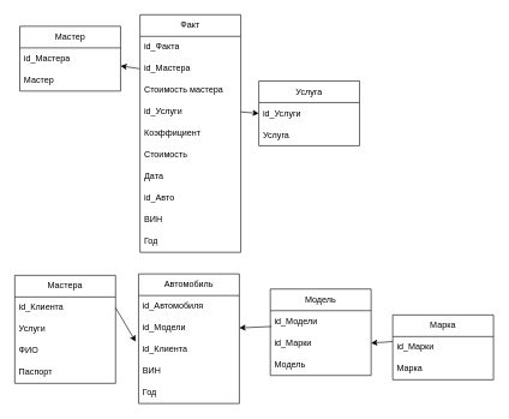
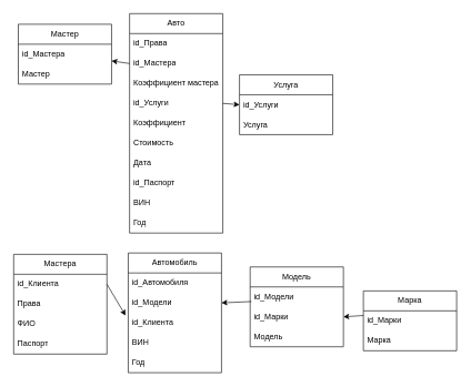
- <mxCell id="2" value="Факт" style="swimlane;fontStyle=0;childLayout=stackLayout;horizontal=1;startSize=30;horizontalStack=0;resizeParent=1;resizeParentMax=0;resizeLast=0;collapsible=1;marginBottom=0;whiteSpace=wrap;html=1;" parent="1" vertex="1"><mxGeometry x="194" y="20" width="140" height="330" as="geometry" /></mxCell>
+ <mxCell id="2" value="Авто" style="swimlane;fontStyle=0;childLayout=stackLayout;horizontal=1;startSize=30;horizontalStack=0;resizeParent=1;resizeParentMax=0;resizeLast=0;collapsible=1;marginBottom=0;whiteSpace=wrap;html=1;" parent="1" vertex="1"><mxGeometry x="194" y="20" width="140" height="330" as="geometry" /></mxCell>
- <mxCell id="3" value="id_Факта" style="text;strokeColor=none;fillColor=none;align=left;verticalAlign=middle;spacingLeft=4;spacingRight=4;overflow=hidden;points=[[0,0.5],[1,0.5]];portConstraint=eastwest;rotatable=0;whiteSpace=wrap;html=1;" parent="2" vertex="1"><mxGeometry y="30" width="140" height="30" as="geometry" /></mxCell>
+ <mxCell id="3" value="id_Права" style="text;strokeColor=none;fillColor=none;align=left;verticalAlign=middle;spacingLeft=4;spacingRight=4;overflow=hidden;points=[[0,0.5],[1,0.5]];portConstraint=eastwest;rotatable=0;whiteSpace=wrap;html=1;" parent="2" vertex="1"><mxGeometry y="30" width="140" height="30" as="geometry" /></mxCell>
- <mxCell id="5" value="Стоимость мастера" style="text;strokeColor=none;fillColor=none;align=left;verticalAlign=middle;spacingLeft=4;spacingRight=4;overflow=hidden;points=[[0,0.5],[1,0.5]];portConstraint=eastwest;rotatable=0;whiteSpace=wrap;html=1;" parent="2" vertex="1"><mxGeometry y="90" width="140" height="30" as="geometry" /></mxCell>
+ <mxCell id="5" value="Коэффициент мастера" style="text;strokeColor=none;fillColor=none;align=left;verticalAlign=middle;spacingLeft=4;spacingRight=4;overflow=hidden;points=[[0,0.5],[1,0.5]];portConstraint=eastwest;rotatable=0;whiteSpace=wrap;html=1;" parent="2" vertex="1"><mxGeometry y="90" width="140" height="30" as="geometry" /></mxCell>
- <mxCell id="10" value="id_Авто" style="text;strokeColor=none;fillColor=none;align=left;verticalAlign=middle;spacingLeft=4;spacingRight=4;overflow=hidden;points=[[0,0.5],[1,0.5]];portConstraint=eastwest;rotatable=0;whiteSpace=wrap;html=1;" parent="2" vertex="1"><mxGeometry y="240" width="140" height="30" as="geometry" /></mxCell>
+ <mxCell id="10" value="id_Паспорт" style="text;strokeColor=none;fillColor=none;align=left;verticalAlign=middle;spacingLeft=4;spacingRight=4;overflow=hidden;points=[[0,0.5],[1,0.5]];portConstraint=eastwest;rotatable=0;whiteSpace=wrap;html=1;" parent="2" vertex="1"><mxGeometry y="240" width="140" height="30" as="geometry" /></mxCell>
- <mxCell id="21" value="Услуги" style="text;strokeColor=none;fillColor=none;align=left;verticalAlign=middle;spacingLeft=4;spacingRight=4;overflow=hidden;points=[[0,0.5],[1,0.5]];portConstraint=eastwest;rotatable=0;whiteSpace=wrap;html=1;" parent="19" vertex="1"><mxGeometry y="60" width="140" height="30" as="geometry" /></mxCell>
+ <mxCell id="21" value="Права" style="text;strokeColor=none;fillColor=none;align=left;verticalAlign=middle;spacingLeft=4;spacingRight=4;overflow=hidden;points=[[0,0.5],[1,0.5]];portConstraint=eastwest;rotatable=0;whiteSpace=wrap;html=1;" parent="19" vertex="1"><mxGeometry y="60" width="140" height="30" as="geometry" /></mxCell>
